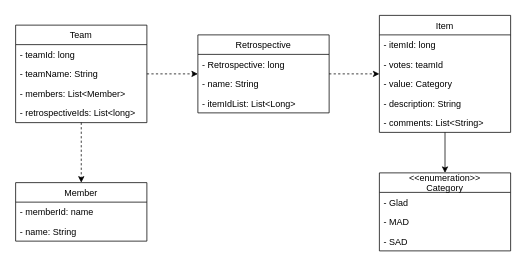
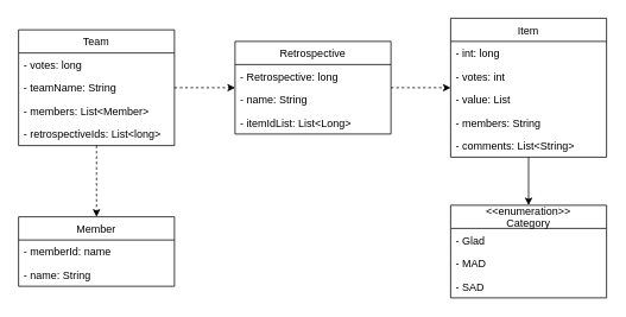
- <mxCell id="16" value="- itemId: long" style="text;strokeColor=none;fillColor=none;align=left;verticalAlign=top;spacingLeft=4;spacingRight=4;overflow=hidden;rotatable=0;points=[[0,0.5],[1,0.5]];portConstraint=eastwest;" vertex="1" parent="15"><mxGeometry y="26" width="175" height="26" as="geometry" /></mxCell>
+ <mxCell id="16" value="- int: long" style="text;strokeColor=none;fillColor=none;align=left;verticalAlign=top;spacingLeft=4;spacingRight=4;overflow=hidden;rotatable=0;points=[[0,0.5],[1,0.5]];portConstraint=eastwest;" vertex="1" parent="15"><mxGeometry y="26" width="175" height="26" as="geometry" /></mxCell>
- <mxCell id="5" value="- teamId: long" style="text;strokeColor=none;fillColor=none;align=left;verticalAlign=top;spacingLeft=4;spacingRight=4;overflow=hidden;rotatable=0;points=[[0,0.5],[1,0.5]];portConstraint=eastwest;" parent="4" vertex="1"><mxGeometry y="26" width="175" height="26" as="geometry" /></mxCell>
+ <mxCell id="5" value="- votes: long" style="text;strokeColor=none;fillColor=none;align=left;verticalAlign=top;spacingLeft=4;spacingRight=4;overflow=hidden;rotatable=0;points=[[0,0.5],[1,0.5]];portConstraint=eastwest;" parent="4" vertex="1"><mxGeometry y="26" width="175" height="26" as="geometry" /></mxCell>
- <mxCell id="17" value="- votes: teamId" style="text;strokeColor=none;fillColor=none;align=left;verticalAlign=top;spacingLeft=4;spacingRight=4;overflow=hidden;rotatable=0;points=[[0,0.5],[1,0.5]];portConstraint=eastwest;" vertex="1" parent="15"><mxGeometry y="52" width="175" height="26" as="geometry" /></mxCell>
+ <mxCell id="17" value="- votes: int" style="text;strokeColor=none;fillColor=none;align=left;verticalAlign=top;spacingLeft=4;spacingRight=4;overflow=hidden;rotatable=0;points=[[0,0.5],[1,0.5]];portConstraint=eastwest;" vertex="1" parent="15"><mxGeometry y="52" width="175" height="26" as="geometry" /></mxCell>
- <mxCell id="18" value="- value: Category" style="text;strokeColor=none;fillColor=none;align=left;verticalAlign=top;spacingLeft=4;spacingRight=4;overflow=hidden;rotatable=0;points=[[0,0.5],[1,0.5]];portConstraint=eastwest;" vertex="1" parent="15"><mxGeometry y="78" width="175" height="26" as="geometry" /></mxCell>
+ <mxCell id="18" value="- value: List" style="text;strokeColor=none;fillColor=none;align=left;verticalAlign=top;spacingLeft=4;spacingRight=4;overflow=hidden;rotatable=0;points=[[0,0.5],[1,0.5]];portConstraint=eastwest;" vertex="1" parent="15"><mxGeometry y="78" width="175" height="26" as="geometry" /></mxCell>
- <mxCell id="19" value="- description: String" style="text;strokeColor=none;fillColor=none;align=left;verticalAlign=top;spacingLeft=4;spacingRight=4;overflow=hidden;rotatable=0;points=[[0,0.5],[1,0.5]];portConstraint=eastwest;" vertex="1" parent="15"><mxGeometry y="104" width="175" height="26" as="geometry" /></mxCell>
+ <mxCell id="19" value="- members: String" style="text;strokeColor=none;fillColor=none;align=left;verticalAlign=top;spacingLeft=4;spacingRight=4;overflow=hidden;rotatable=0;points=[[0,0.5],[1,0.5]];portConstraint=eastwest;" vertex="1" parent="15"><mxGeometry y="104" width="175" height="26" as="geometry" /></mxCell>
